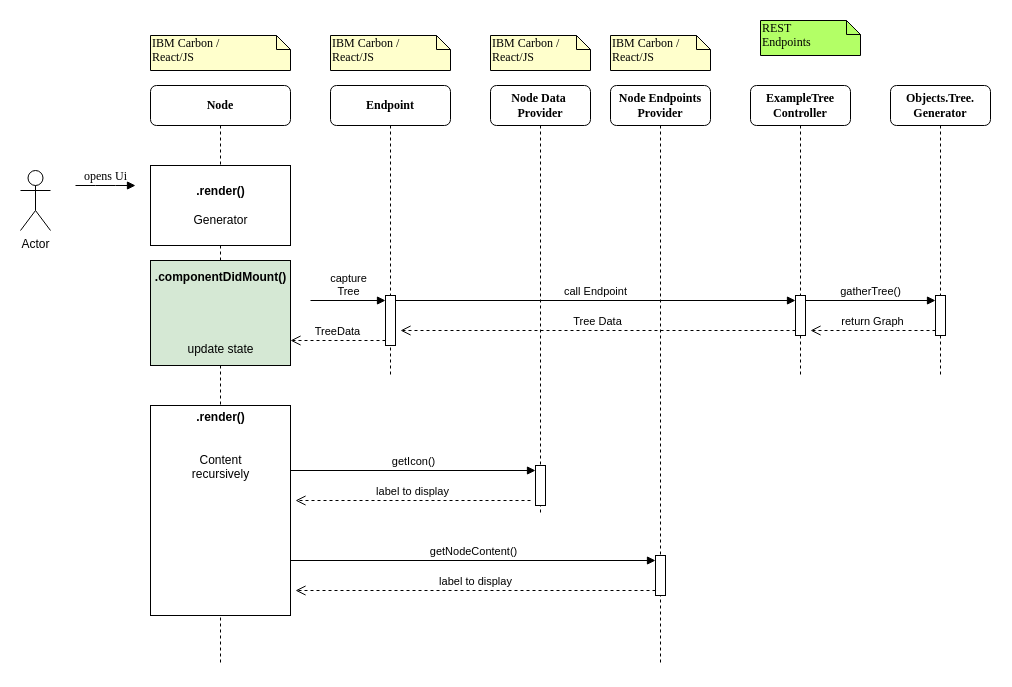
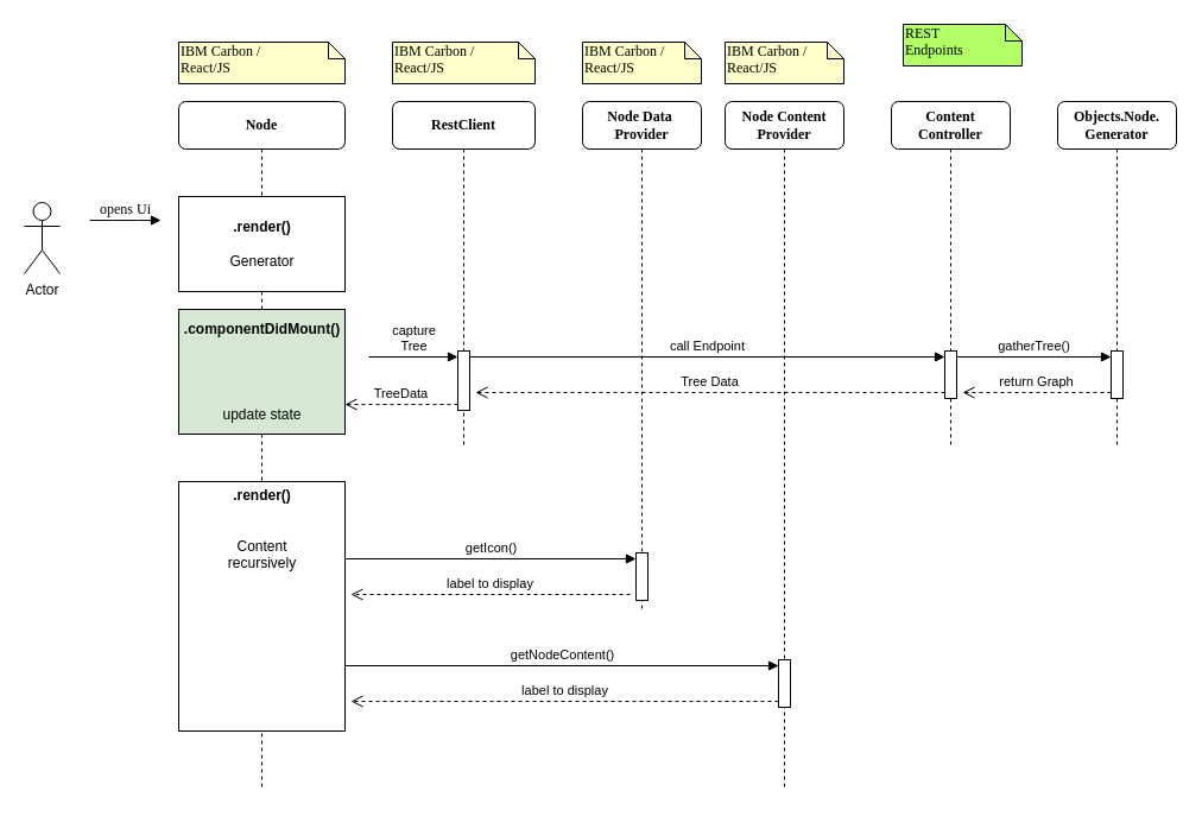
- <mxCell id="2" value="&lt;b&gt;Endpoint&lt;/b&gt;" style="shape=umlLifeline;perimeter=lifelinePerimeter;whiteSpace=wrap;html=1;container=1;collapsible=0;recursiveResize=0;outlineConnect=0;rounded=1;shadow=0;comic=0;labelBackgroundColor=none;strokeWidth=1;fontFamily=Verdana;fontSize=12;align=center;" parent="1" vertex="1"><mxGeometry x="330" y="85" width="120" height="290" as="geometry" /></mxCell>
+ <mxCell id="2" value="&lt;b&gt;RestClient&lt;/b&gt;" style="shape=umlLifeline;perimeter=lifelinePerimeter;whiteSpace=wrap;html=1;container=1;collapsible=0;recursiveResize=0;outlineConnect=0;rounded=1;shadow=0;comic=0;labelBackgroundColor=none;strokeWidth=1;fontFamily=Verdana;fontSize=12;align=center;" parent="1" vertex="1"><mxGeometry x="330" y="85" width="120" height="290" as="geometry" /></mxCell>
- <mxCell id="14" value="&lt;b&gt;Node Endpoints&lt;br&gt;Provider&lt;/b&gt;" style="shape=umlLifeline;perimeter=lifelinePerimeter;whiteSpace=wrap;html=1;container=1;collapsible=0;recursiveResize=0;outlineConnect=0;rounded=1;shadow=0;comic=0;labelBackgroundColor=none;strokeWidth=1;fontFamily=Verdana;fontSize=12;align=center;" parent="10" vertex="1"><mxGeometry x="460" width="100" height="580" as="geometry" /></mxCell>
+ <mxCell id="14" value="&lt;b&gt;Node Content&lt;br&gt;Provider&lt;/b&gt;" style="shape=umlLifeline;perimeter=lifelinePerimeter;whiteSpace=wrap;html=1;container=1;collapsible=0;recursiveResize=0;outlineConnect=0;rounded=1;shadow=0;comic=0;labelBackgroundColor=none;strokeWidth=1;fontFamily=Verdana;fontSize=12;align=center;" parent="10" vertex="1"><mxGeometry x="460" width="100" height="580" as="geometry" /></mxCell>
- <mxCell id="6" value="&lt;b&gt;ExampleTree&lt;br&gt;Controller&lt;/b&gt;" style="shape=umlLifeline;perimeter=lifelinePerimeter;whiteSpace=wrap;html=1;container=1;collapsible=0;recursiveResize=0;outlineConnect=0;rounded=1;shadow=0;comic=0;labelBackgroundColor=none;strokeWidth=1;fontFamily=Verdana;fontSize=12;align=center;" parent="1" vertex="1"><mxGeometry x="750" y="85" width="100" height="290" as="geometry" /></mxCell>
+ <mxCell id="6" value="&lt;b&gt;Content&lt;br&gt;Controller&lt;/b&gt;" style="shape=umlLifeline;perimeter=lifelinePerimeter;whiteSpace=wrap;html=1;container=1;collapsible=0;recursiveResize=0;outlineConnect=0;rounded=1;shadow=0;comic=0;labelBackgroundColor=none;strokeWidth=1;fontFamily=Verdana;fontSize=12;align=center;" parent="1" vertex="1"><mxGeometry x="750" y="85" width="100" height="290" as="geometry" /></mxCell>
- <mxCell id="8" value="&lt;b&gt;Objects.Tree.&lt;br&gt;Generator&lt;/b&gt;" style="shape=umlLifeline;perimeter=lifelinePerimeter;whiteSpace=wrap;html=1;container=1;collapsible=0;recursiveResize=0;outlineConnect=0;rounded=1;shadow=0;comic=0;labelBackgroundColor=none;strokeWidth=1;fontFamily=Verdana;fontSize=12;align=center;" parent="1" vertex="1"><mxGeometry x="890" y="85" width="100" height="290" as="geometry" /></mxCell>
+ <mxCell id="8" value="&lt;b&gt;Objects.Node.&lt;br&gt;Generator&lt;/b&gt;" style="shape=umlLifeline;perimeter=lifelinePerimeter;whiteSpace=wrap;html=1;container=1;collapsible=0;recursiveResize=0;outlineConnect=0;rounded=1;shadow=0;comic=0;labelBackgroundColor=none;strokeWidth=1;fontFamily=Verdana;fontSize=12;align=center;" parent="1" vertex="1"><mxGeometry x="890" y="85" width="100" height="290" as="geometry" /></mxCell>
